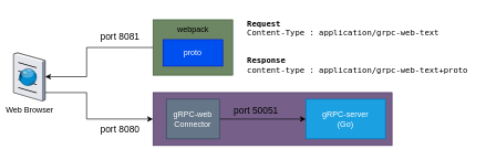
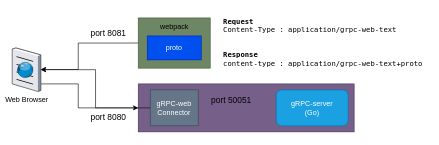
- <mxCell id="9" style="edgeStyle=orthogonalEdgeStyle;rounded=0;orthogonalLoop=1;jettySize=auto;html=1;entryX=0;entryY=0.5;entryDx=0;entryDy=0;" parent="1" source="10" target="8" edge="1"><mxGeometry relative="1" as="geometry" /></mxCell>
+ <mxCell id="9" style="edgeStyle=orthogonalEdgeStyle;rounded=0;orthogonalLoop=1;jettySize=auto;html=1;" parent="1" source="10" target="3" edge="1"><mxGeometry relative="1" as="geometry" /></mxCell>
- <mxCell id="8" value="gRPC-server&lt;div&gt;(Go)&lt;/div&gt;" style="rounded=0;whiteSpace=wrap;html=1;fillColor=#1ba1e2;fontColor=#ffffff;strokeColor=#006EAF;" parent="1" vertex="1"><mxGeometry x="460" y="149" width="120" height="60" as="geometry" /></mxCell>
+ <mxCell id="8" value="gRPC-server&lt;div&gt;(Go)&lt;/div&gt;" style="whiteSpace=wrap;html=1;fillColor=#1ba1e2;fontColor=#ffffff;strokeColor=#006EAF;rounded=1;" parent="1" vertex="1"><mxGeometry x="460" y="149" width="120" height="60" as="geometry" /></mxCell>
